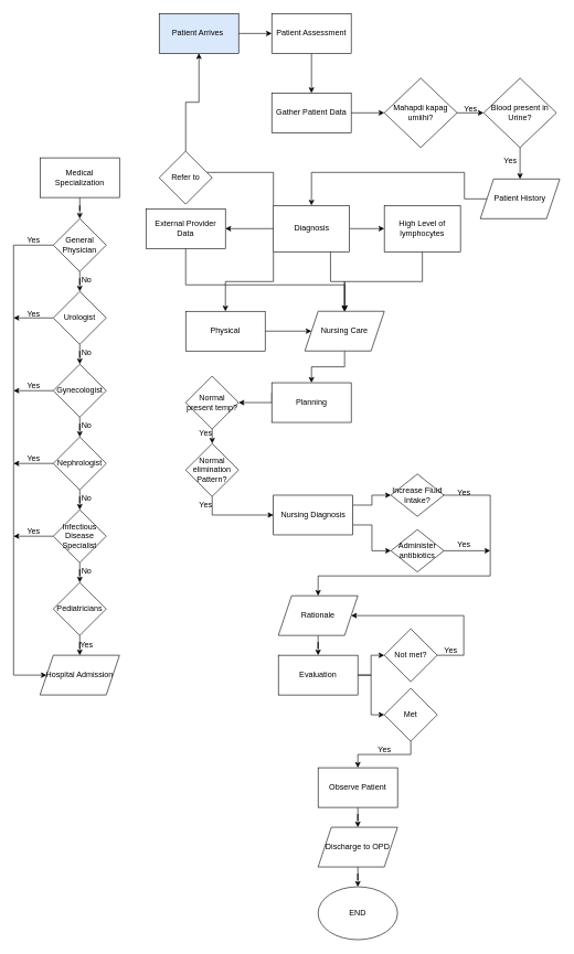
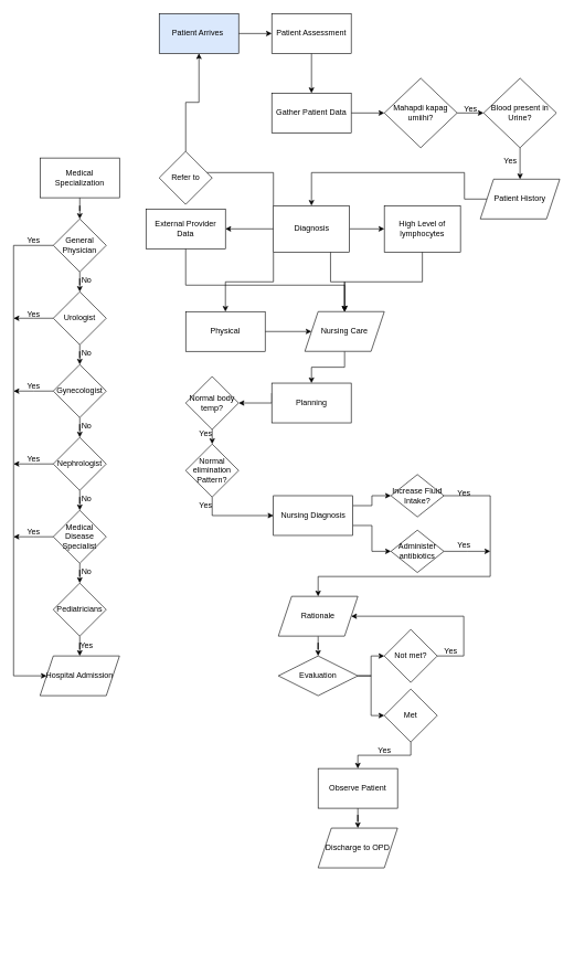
- <mxCell id="66" value="Normal present temp?" style="rhombus;whiteSpace=wrap;html=1;" vertex="1" parent="1"><mxGeometry x="280" y="568" width="80" height="80" as="geometry" /></mxCell>
+ <mxCell id="66" value="Normal body temp?" style="rhombus;whiteSpace=wrap;html=1;" vertex="1" parent="1"><mxGeometry x="280" y="568" width="80" height="80" as="geometry" /></mxCell>
- <mxCell id="40" value="Infectious Disease Specialist" style="rhombus;whiteSpace=wrap;html=1;" vertex="1" parent="1"><mxGeometry x="80" y="770" width="80" height="80" as="geometry" /></mxCell>
+ <mxCell id="40" value="Medical Disease Specialist" style="rhombus;whiteSpace=wrap;html=1;" vertex="1" parent="1"><mxGeometry x="80" y="770" width="80" height="80" as="geometry" /></mxCell>
- <mxCell id="82" value="Evaluation" style="whiteSpace=wrap;html=1;" vertex="1" parent="1"><mxGeometry x="420" y="990" width="120" height="60" as="geometry" /></mxCell>
+ <mxCell id="82" value="Evaluation" style="rhombus;whiteSpace=wrap;html=1;" vertex="1" parent="1"><mxGeometry x="420" y="990" width="120" height="60" as="geometry" /></mxCell>
- <mxCell id="93" style="edgeStyle=orthogonalEdgeStyle;rounded=0;orthogonalLoop=1;jettySize=auto;html=1;entryX=0.5;entryY=0;entryDx=0;entryDy=0;" edge="1" parent="1" source="94" target="95"><mxGeometry relative="1" as="geometry" /></mxCell>
- <mxCell id="95" value="END" style="ellipse;whiteSpace=wrap;html=1;" vertex="1" parent="1"><mxGeometry x="480" y="1340" width="120" height="80" as="geometry" /></mxCell>
